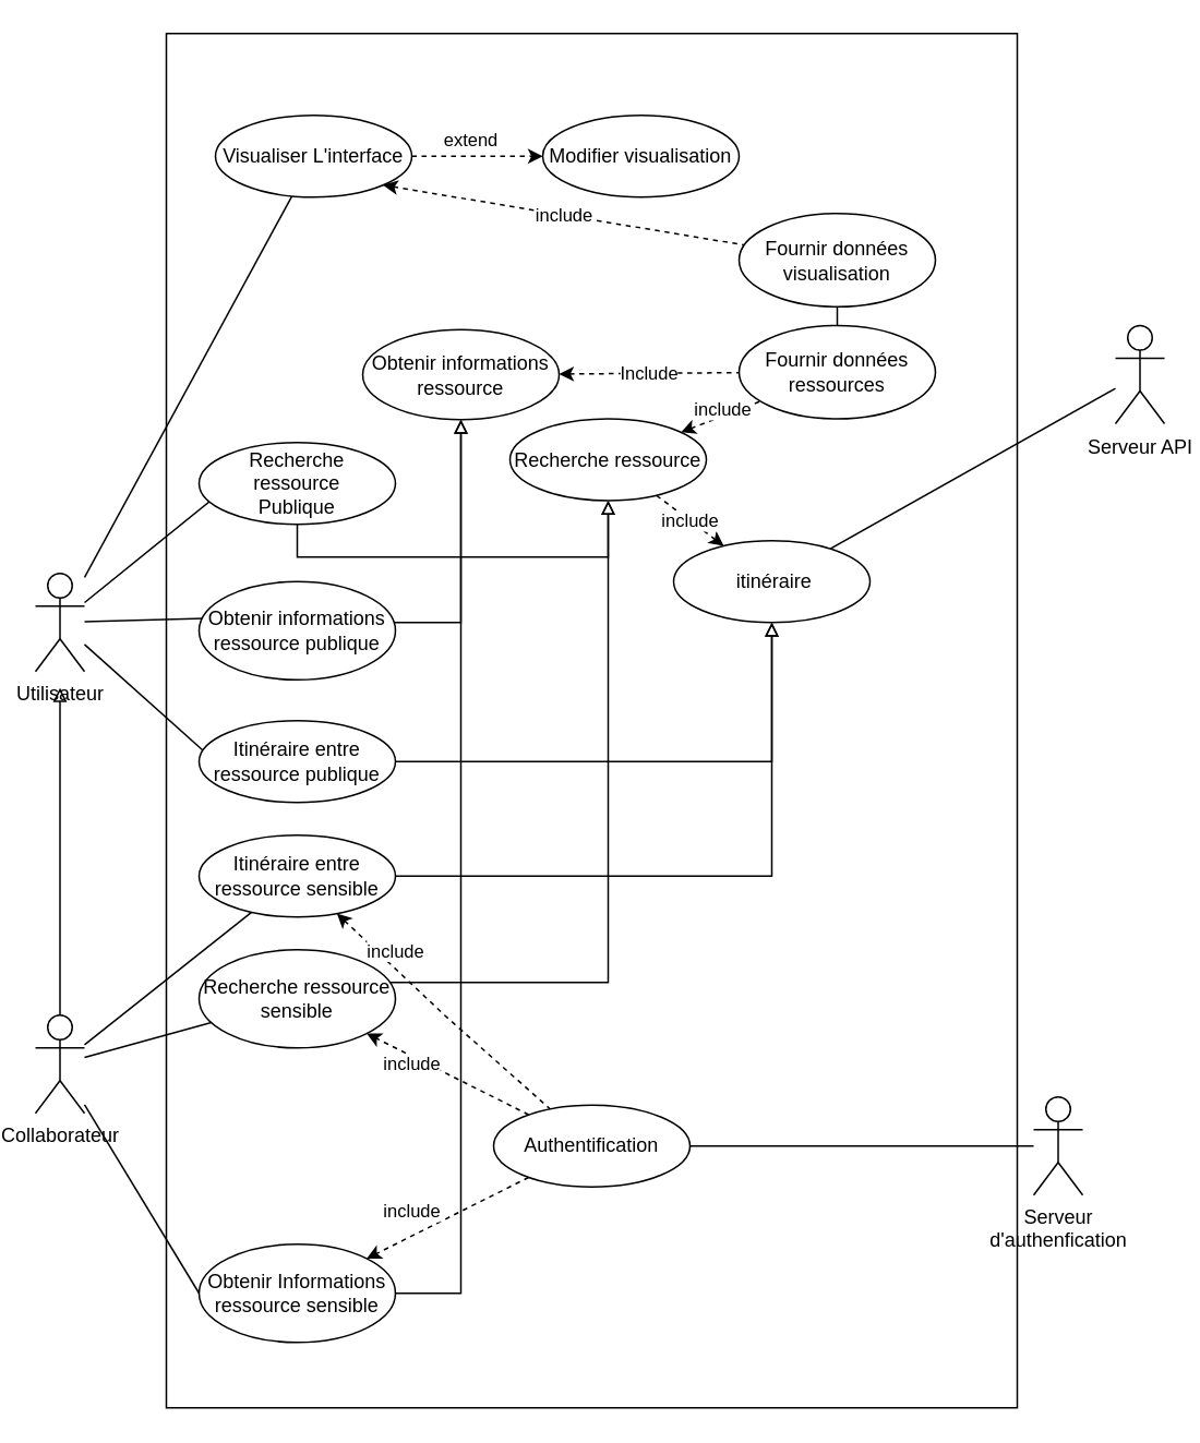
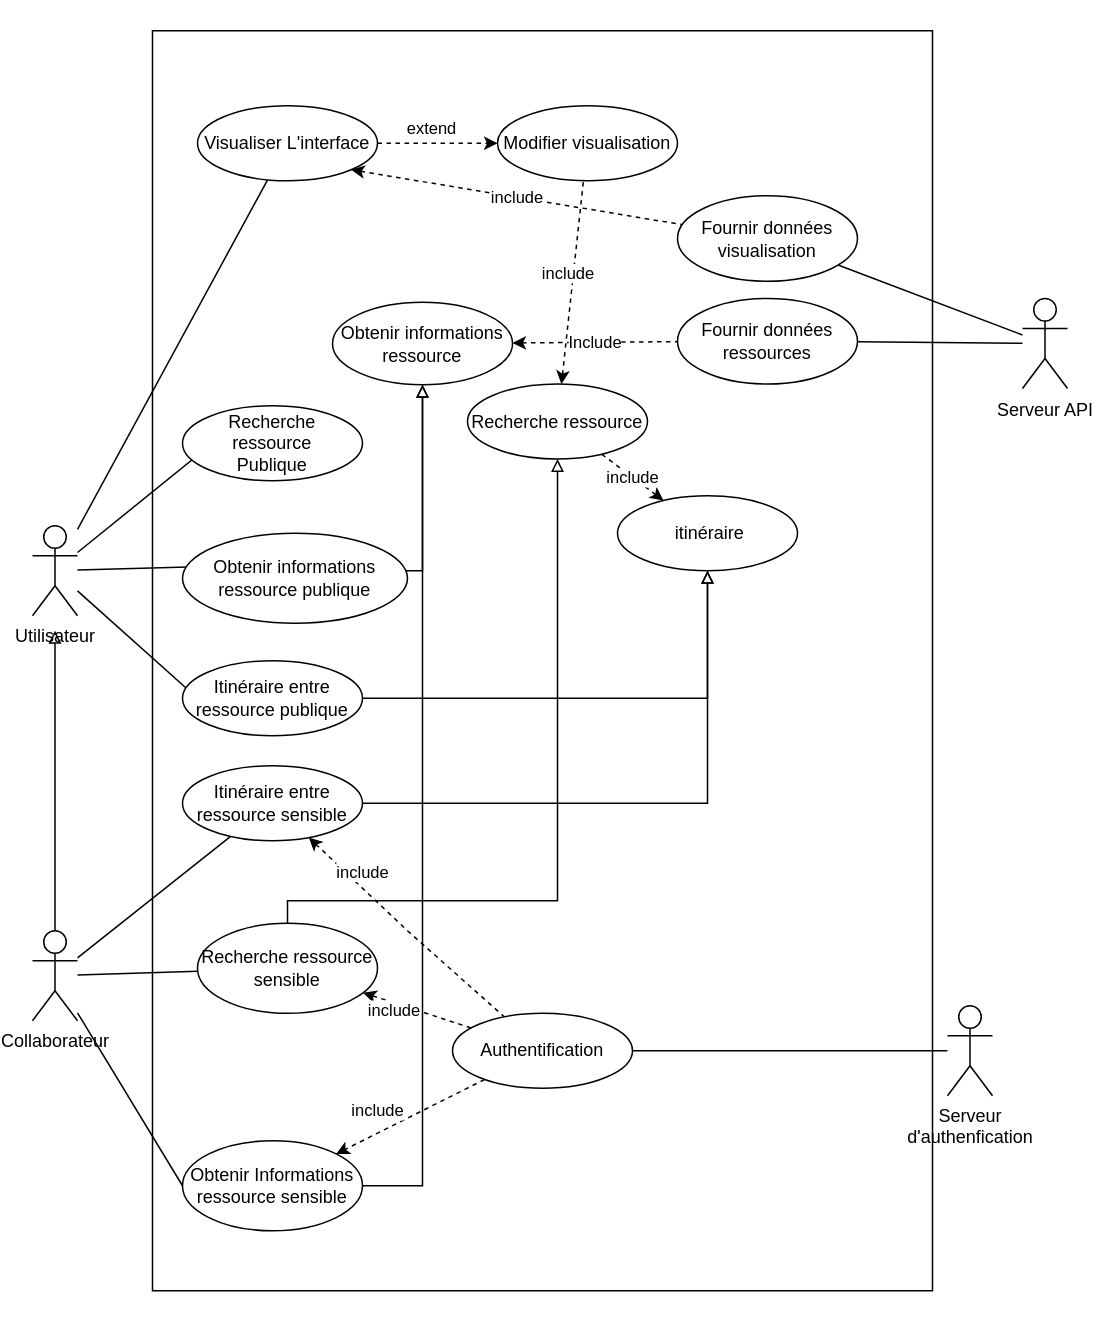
- <mxCell id="43" style="edgeStyle=none;rounded=0;orthogonalLoop=1;jettySize=auto;html=1;endArrow=none;endFill=0;" edge="1" parent="1" source="44" target="30"><mxGeometry relative="1" as="geometry" /></mxCell>
+ <mxCell id="43" style="edgeStyle=none;rounded=0;orthogonalLoop=1;jettySize=auto;html=1;endArrow=none;endFill=0;" edge="1" parent="1" source="44" target="16"><mxGeometry relative="1" as="geometry" /></mxCell>
- <mxCell id="38" value="include" style="edgeStyle=none;rounded=0;orthogonalLoop=1;jettySize=auto;html=1;dashed=1;endArrow=none;endFill=0;startArrow=classic;startFill=1;" edge="1" parent="1" source="39" target="30"><mxGeometry x="0.102" y="4" relative="1" as="geometry"><mxPoint y="1" as="offset" /></mxGeometry></mxCell>
+ <mxCell id="38" value="include" style="edgeStyle=none;rounded=0;orthogonalLoop=1;jettySize=auto;html=1;dashed=1;endArrow=none;endFill=0;startArrow=classic;startFill=1;" edge="1" parent="1" source="39" target="19"><mxGeometry x="0.102" y="4" relative="1" as="geometry"><mxPoint y="1" as="offset" /></mxGeometry></mxCell>
- <mxCell id="15" style="rounded=0;orthogonalLoop=1;jettySize=auto;html=1;endArrow=none;endFill=0;strokeColor=default;" parent="1" source="16" target="18" edge="1"><mxGeometry relative="1" as="geometry" /></mxCell>
+ <mxCell id="15" style="rounded=0;orthogonalLoop=1;jettySize=auto;html=1;endArrow=none;endFill=0;strokeColor=default;" parent="1" source="16" target="30" edge="1"><mxGeometry relative="1" as="geometry" /></mxCell>
- <mxCell id="28" style="edgeStyle=orthogonalEdgeStyle;rounded=0;orthogonalLoop=1;jettySize=auto;html=1;endArrow=block;endFill=0;" parent="1" source="29" target="39" edge="1"><mxGeometry relative="1" as="geometry"><Array as="points"><mxPoint x="180" y="340" /><mxPoint x="370" y="340" /></Array></mxGeometry></mxCell>
- <mxCell id="35" value="Obtenir informations ressource publique" style="ellipse;whiteSpace=wrap;html=1;" parent="1" vertex="1"><mxGeometry x="120" y="355" width="120" height="60" as="geometry" /></mxCell>
+ <mxCell id="35" value="Obtenir informations ressource publique" style="ellipse;whiteSpace=wrap;html=1;" parent="1" vertex="1"><mxGeometry x="120" y="355" width="150" height="60" as="geometry" /></mxCell>
- <mxCell id="9" value="Recherche ressource sensible" style="ellipse;whiteSpace=wrap;html=1;" parent="1" vertex="1"><mxGeometry x="120" y="580" width="120" height="60" as="geometry" /></mxCell>
+ <mxCell id="9" value="Recherche ressource sensible" style="ellipse;whiteSpace=wrap;html=1;" parent="1" vertex="1"><mxGeometry x="130" y="615" width="120" height="60" as="geometry" /></mxCell>
